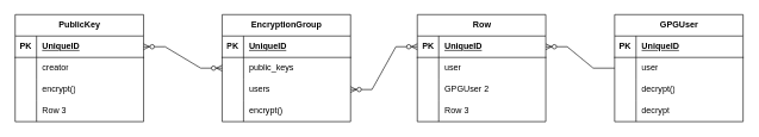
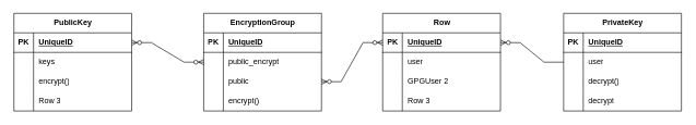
- <mxCell id="28" value="GPGUser" style="shape=table;startSize=30;container=1;collapsible=1;childLayout=tableLayout;fixedRows=1;rowLines=0;fontStyle=1;align=center;resizeLast=1;html=1;" vertex="1" parent="1"><mxGeometry x="860" y="20" width="180" height="150" as="geometry" /></mxCell>
+ <mxCell id="28" value="PrivateKey" style="shape=table;startSize=30;container=1;collapsible=1;childLayout=tableLayout;fixedRows=1;rowLines=0;fontStyle=1;align=center;resizeLast=1;html=1;" vertex="1" parent="1"><mxGeometry x="860" y="20" width="180" height="150" as="geometry" /></mxCell>
- <mxCell id="21" value="creator" style="shape=partialRectangle;connectable=0;fillColor=none;top=0;left=0;bottom=0;right=0;align=left;spacingLeft=6;overflow=hidden;whiteSpace=wrap;html=1;" vertex="1" parent="19"><mxGeometry x="30" width="150" height="30" as="geometry"><mxRectangle width="150" height="30" as="alternateBounds" /></mxGeometry></mxCell>
+ <mxCell id="21" value="keys" style="shape=partialRectangle;connectable=0;fillColor=none;top=0;left=0;bottom=0;right=0;align=left;spacingLeft=6;overflow=hidden;whiteSpace=wrap;html=1;" vertex="1" parent="19"><mxGeometry x="30" width="150" height="30" as="geometry"><mxRectangle width="150" height="30" as="alternateBounds" /></mxGeometry></mxCell>
- <mxCell id="47" value="public_keys" style="shape=partialRectangle;connectable=0;fillColor=none;top=0;left=0;bottom=0;right=0;align=left;spacingLeft=6;overflow=hidden;whiteSpace=wrap;html=1;" vertex="1" parent="45"><mxGeometry x="30" width="150" height="30" as="geometry"><mxRectangle width="150" height="30" as="alternateBounds" /></mxGeometry></mxCell>
+ <mxCell id="47" value="public_encrypt" style="shape=partialRectangle;connectable=0;fillColor=none;top=0;left=0;bottom=0;right=0;align=left;spacingLeft=6;overflow=hidden;whiteSpace=wrap;html=1;" vertex="1" parent="45"><mxGeometry x="30" width="150" height="30" as="geometry"><mxRectangle width="150" height="30" as="alternateBounds" /></mxGeometry></mxCell>
- <mxCell id="50" value="users" style="shape=partialRectangle;connectable=0;fillColor=none;top=0;left=0;bottom=0;right=0;align=left;spacingLeft=6;overflow=hidden;whiteSpace=wrap;html=1;" vertex="1" parent="48"><mxGeometry x="30" width="150" height="30" as="geometry"><mxRectangle width="150" height="30" as="alternateBounds" /></mxGeometry></mxCell>
+ <mxCell id="50" value="public" style="shape=partialRectangle;connectable=0;fillColor=none;top=0;left=0;bottom=0;right=0;align=left;spacingLeft=6;overflow=hidden;whiteSpace=wrap;html=1;" vertex="1" parent="48"><mxGeometry x="30" width="150" height="30" as="geometry"><mxRectangle width="150" height="30" as="alternateBounds" /></mxGeometry></mxCell>
